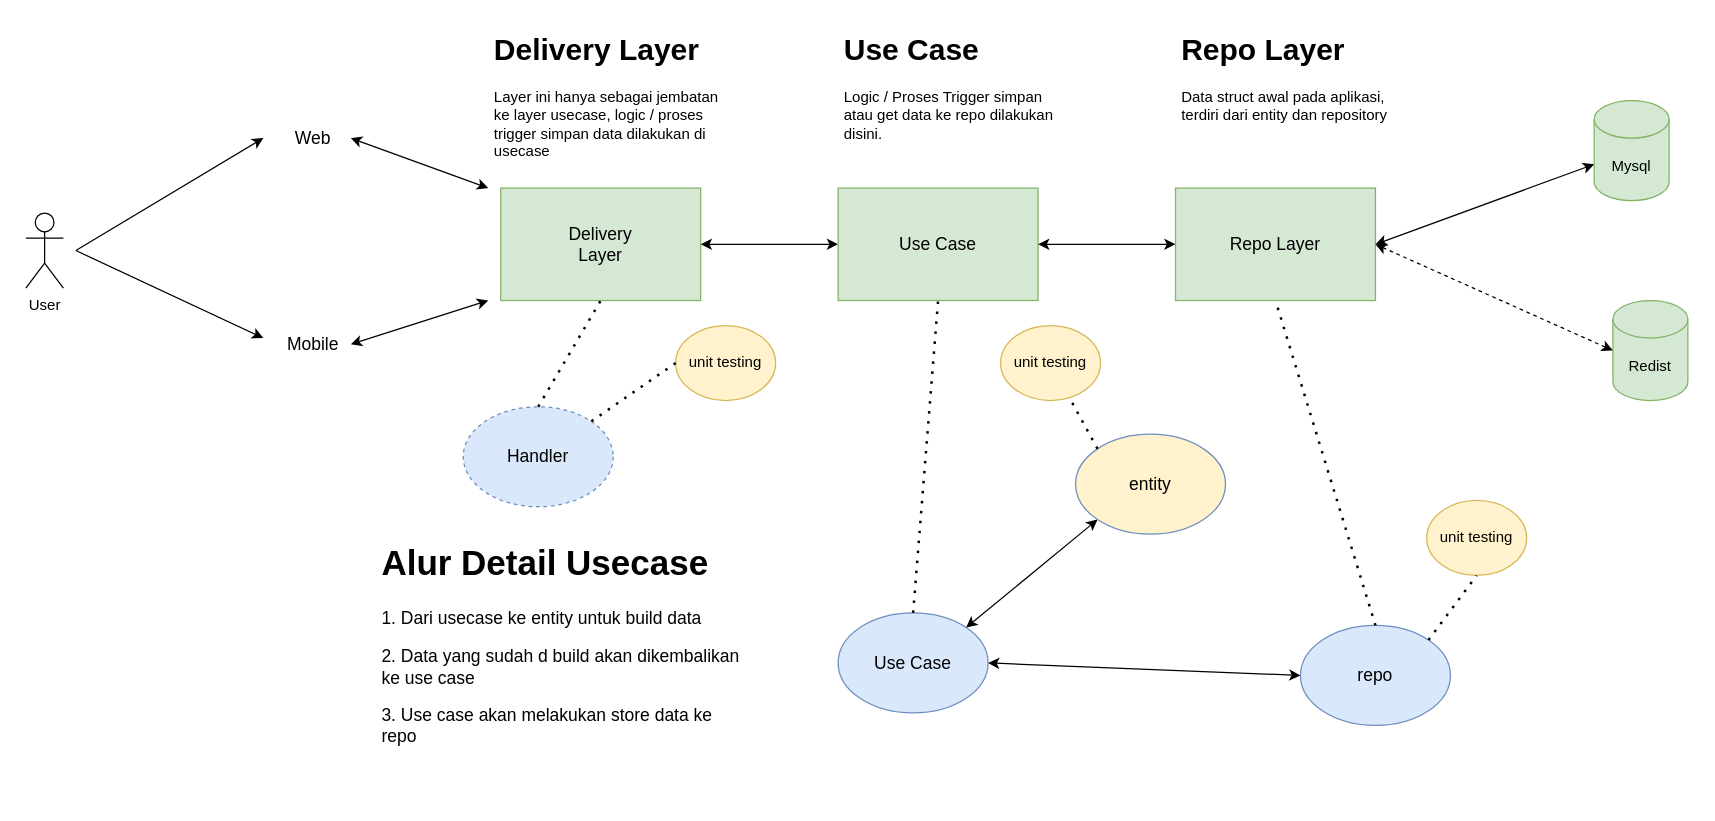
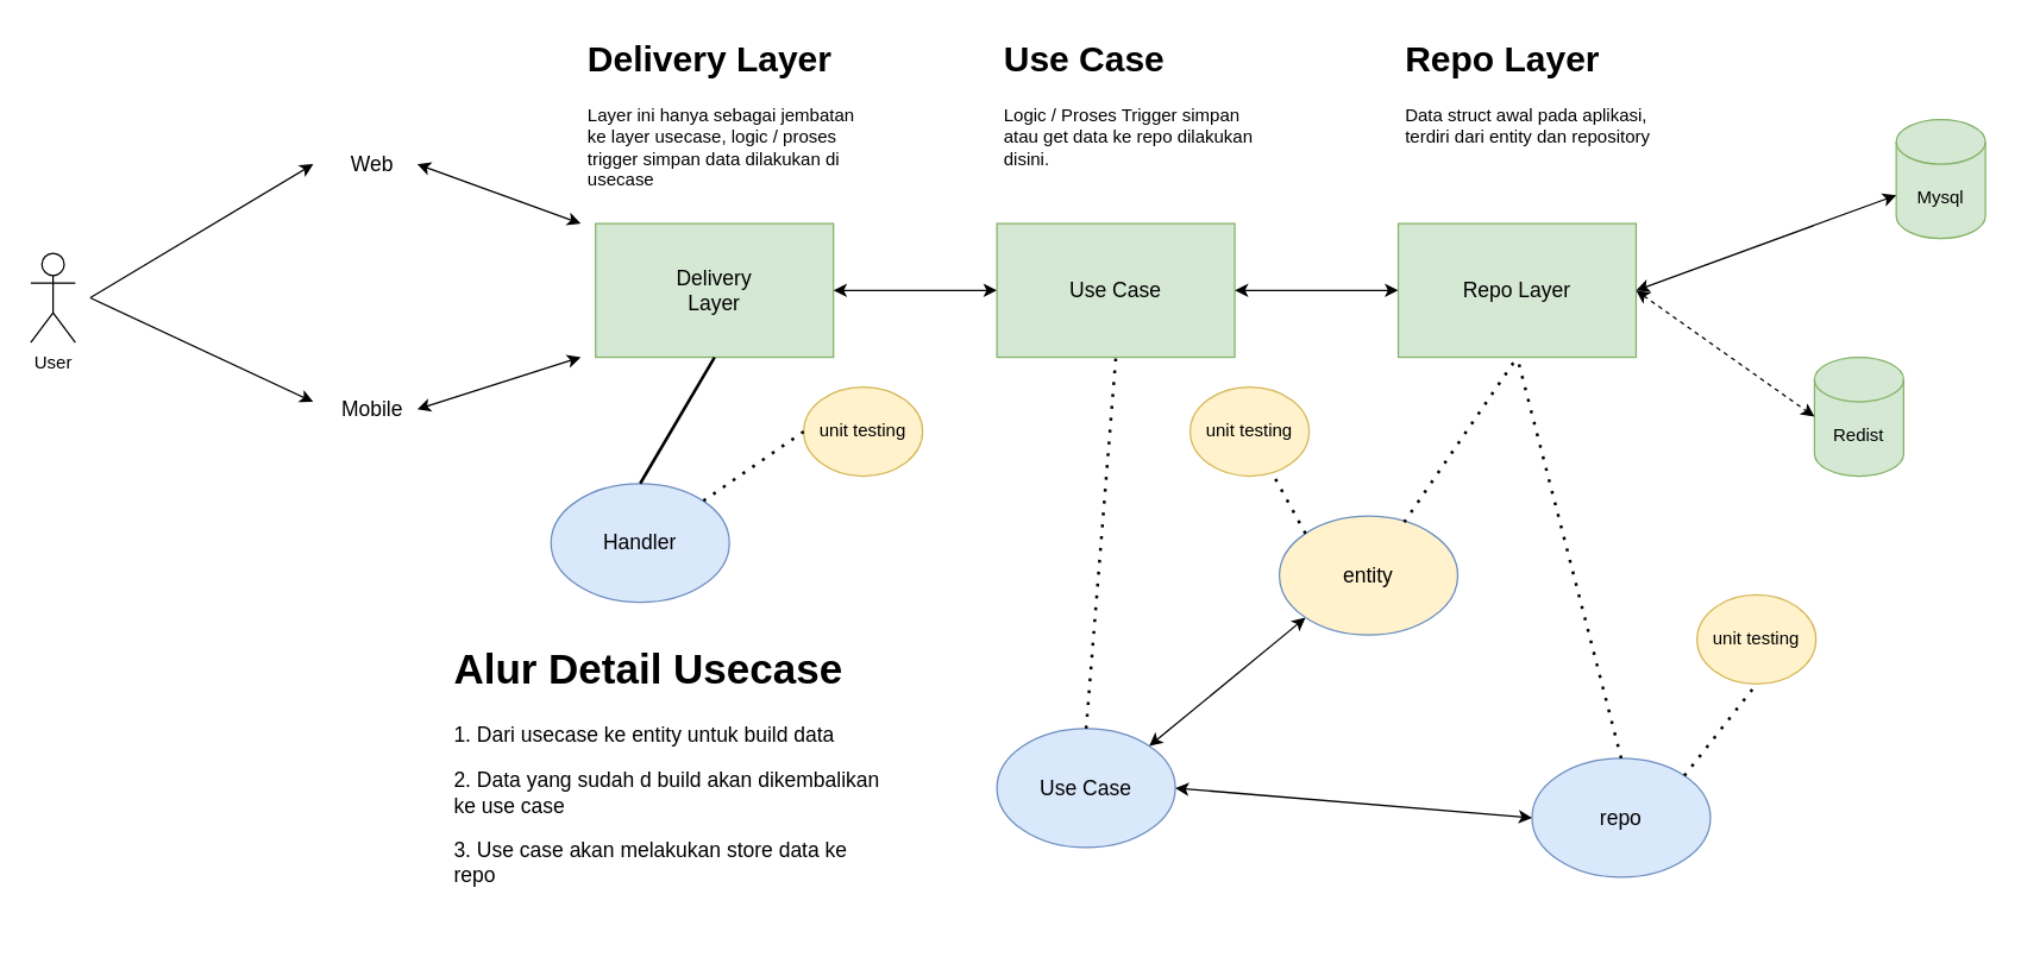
- <mxCell id="36" value="Redist" style="shape=cylinder3;whiteSpace=wrap;html=1;boundedLbl=1;backgroundOutline=1;size=15;fillColor=#d5e8d4;strokeColor=#82b366;" vertex="1" parent="1"><mxGeometry x="1290" y="240" width="60" height="80" as="geometry" /></mxCell>
+ <mxCell id="36" value="Redist" style="shape=cylinder3;whiteSpace=wrap;html=1;boundedLbl=1;backgroundOutline=1;size=15;fillColor=#d5e8d4;strokeColor=#82b366;" vertex="1" parent="1"><mxGeometry x="1220" y="240" width="60" height="80" as="geometry" /></mxCell>
- <mxCell id="33" value="" style="endArrow=none;dashed=1;html=1;dashPattern=1 3;strokeWidth=2;rounded=0;fontSize=14;entryX=0.5;entryY=1;entryDx=0;entryDy=0;exitX=0.5;exitY=0;exitDx=0;exitDy=0;" parent="1" source="32" target="9" edge="1"><mxGeometry width="50" height="50" relative="1" as="geometry"><mxPoint x="760" y="472" as="sourcePoint" /><mxPoint x="760" y="250" as="targetPoint" /></mxGeometry></mxCell>
+ <mxCell id="33" value="" style="endArrow=none;dashed=0;html=1;dashPattern=1 3;strokeWidth=2;rounded=0;fontSize=14;entryX=0.5;entryY=1;entryDx=0;entryDy=0;exitX=0.5;exitY=0;exitDx=0;exitDy=0;" parent="1" source="32" target="9" edge="1"><mxGeometry width="50" height="50" relative="1" as="geometry"><mxPoint x="760" y="472" as="sourcePoint" /><mxPoint x="760" y="250" as="targetPoint" /></mxGeometry></mxCell>
+ <mxCell id="27" value="" style="endArrow=none;dashed=1;html=1;dashPattern=1 3;strokeWidth=2;rounded=0;fontSize=14;entryX=0.5;entryY=1;entryDx=0;entryDy=0;exitX=0.7;exitY=0.05;exitDx=0;exitDy=0;exitPerimeter=0;" parent="1" source="26" target="13" edge="1"><mxGeometry width="50" height="50" relative="1" as="geometry"><mxPoint x="760" y="472" as="sourcePoint" /><mxPoint x="760" y="250" as="targetPoint" /></mxGeometry></mxCell>
- <mxCell id="32" value="Handler" style="ellipse;whiteSpace=wrap;html=1;fontSize=14;fillColor=#dae8fc;strokeColor=#6c8ebf;dashed=1;" parent="1" vertex="1"><mxGeometry x="370" y="325" width="120" height="80" as="geometry" /></mxCell>
+ <mxCell id="32" value="Handler" style="ellipse;whiteSpace=wrap;html=1;fontSize=14;fillColor=#dae8fc;strokeColor=#6c8ebf;" parent="1" vertex="1"><mxGeometry x="370" y="325" width="120" height="80" as="geometry" /></mxCell>
- <mxCell id="21" value="repo" style="ellipse;whiteSpace=wrap;html=1;fontSize=14;fillColor=#dae8fc;strokeColor=#6c8ebf;" parent="1" vertex="1"><mxGeometry x="1040" y="500" width="120" height="80" as="geometry" /></mxCell>
+ <mxCell id="21" value="repo" style="ellipse;whiteSpace=wrap;html=1;fontSize=14;fillColor=#dae8fc;strokeColor=#6c8ebf;" parent="1" vertex="1"><mxGeometry x="1030" y="510" width="120" height="80" as="geometry" /></mxCell>
